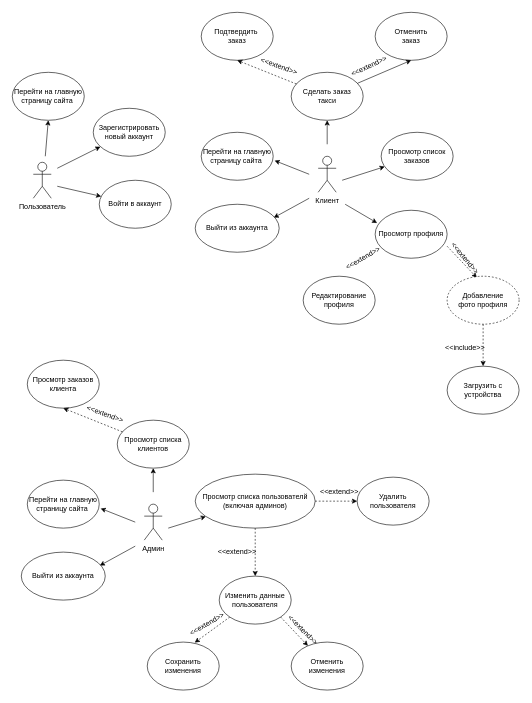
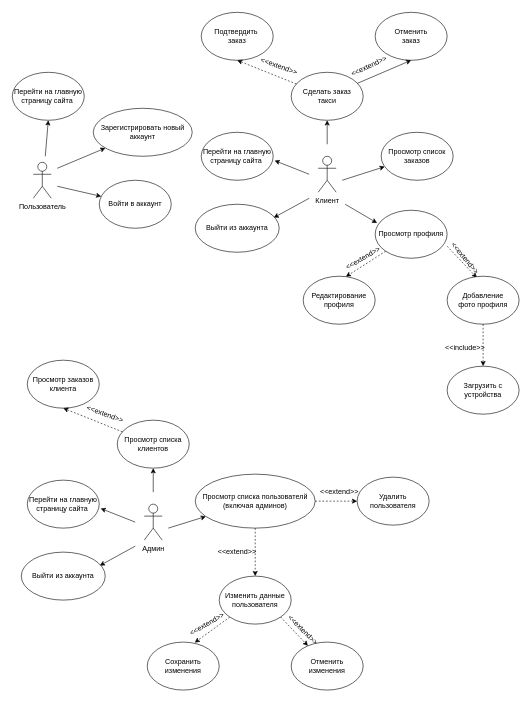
- <mxCell id="4" value="Зарегистрировать новый аккаунт" style="ellipse;whiteSpace=wrap;html=1;" vertex="1" parent="1"><mxGeometry x="155" y="180" width="120" height="80" as="geometry" /></mxCell>
+ <mxCell id="4" value="Зарегистрировать новый аккаунт" style="ellipse;whiteSpace=wrap;html=1;" vertex="1" parent="1"><mxGeometry x="155" y="180" width="165" height="80" as="geometry" /></mxCell>
+ <mxCell id="26" value="" style="endArrow=classic;html=1;rounded=0;entryX=0.593;entryY=0.01;entryDx=0;entryDy=0;entryPerimeter=0;exitX=0;exitY=1;exitDx=0;exitDy=0;dashed=1;" edge="1" parent="1" target="27" source="24"><mxGeometry width="50" height="50" relative="1" as="geometry"><mxPoint x="700" y="510" as="sourcePoint" /><mxPoint x="710" y="390" as="targetPoint" /></mxGeometry></mxCell>
- <mxCell id="30" value="Добавление&lt;br&gt;фото профиля" style="ellipse;whiteSpace=wrap;html=1;dashed=1;" vertex="1" parent="1"><mxGeometry x="745" y="460" width="120" height="80" as="geometry" /></mxCell>
+ <mxCell id="30" value="Добавление&lt;br&gt;фото профиля" style="ellipse;whiteSpace=wrap;html=1;" vertex="1" parent="1"><mxGeometry x="745" y="460" width="120" height="80" as="geometry" /></mxCell>
